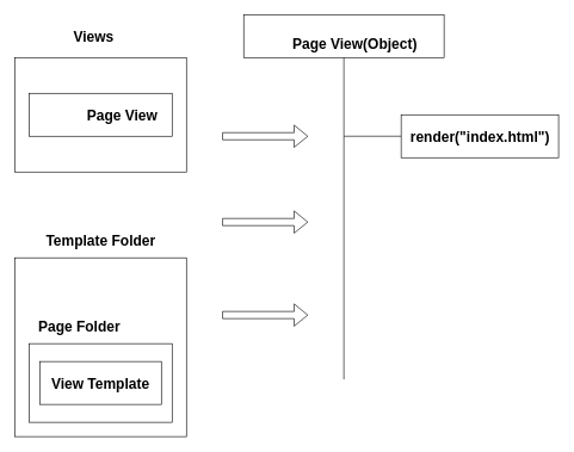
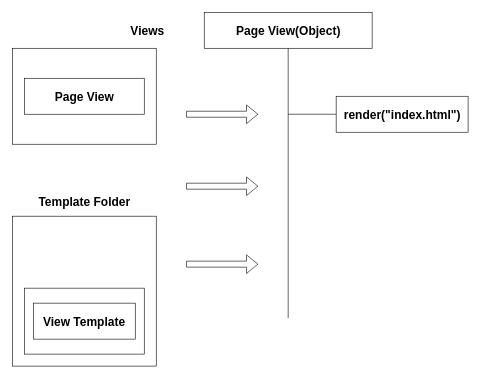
- <mxCell id="2" value="Views" style="text;html=1;resizable=0;autosize=1;align=center;verticalAlign=middle;points=[];fillColor=none;strokeColor=none;rounded=0;fontSize=20;fontStyle=1" vertex="1" parent="1"><mxGeometry x="95" y="35" width="70" height="30" as="geometry" /></mxCell>
+ <mxCell id="2" value="Views" style="text;html=1;resizable=0;autosize=1;align=center;verticalAlign=middle;points=[];fillColor=none;strokeColor=none;rounded=0;fontSize=20;fontStyle=1" vertex="1" parent="1"><mxGeometry x="210" y="35" width="70" height="30" as="geometry" /></mxCell>
- <mxCell id="12" value="Page View(Object)" style="text;html=1;resizable=0;autosize=1;align=center;verticalAlign=middle;points=[];fillColor=none;strokeColor=none;rounded=0;fontSize=20;fontStyle=1" vertex="1" parent="1"><mxGeometry x="400" y="45" width="190" height="30" as="geometry" /></mxCell>
+ <mxCell id="12" value="Page View(Object)" style="text;html=1;resizable=0;autosize=1;align=center;verticalAlign=middle;points=[];fillColor=none;strokeColor=none;rounded=0;fontSize=20;fontStyle=1" vertex="1" parent="1"><mxGeometry x="385" y="35" width="190" height="30" as="geometry" /></mxCell>
- <mxCell id="5" value="Page View" style="text;html=1;resizable=0;autosize=1;align=center;verticalAlign=middle;points=[];fillColor=none;strokeColor=none;rounded=0;fontSize=20;fontStyle=1" vertex="1" parent="1"><mxGeometry x="115" y="145" width="110" height="30" as="geometry" /></mxCell>
+ <mxCell id="5" value="Page View" style="text;html=1;resizable=0;autosize=1;align=center;verticalAlign=middle;points=[];fillColor=none;strokeColor=none;rounded=0;fontSize=20;fontStyle=1" vertex="1" parent="1"><mxGeometry x="85" y="145" width="110" height="30" as="geometry" /></mxCell>
- <mxCell id="9" value="Page Folder" style="text;html=1;resizable=0;autosize=1;align=center;verticalAlign=middle;points=[];fillColor=none;strokeColor=none;rounded=0;fontSize=20;fontStyle=1" vertex="1" parent="1"><mxGeometry x="45" y="440" width="130" height="30" as="geometry" /></mxCell>
